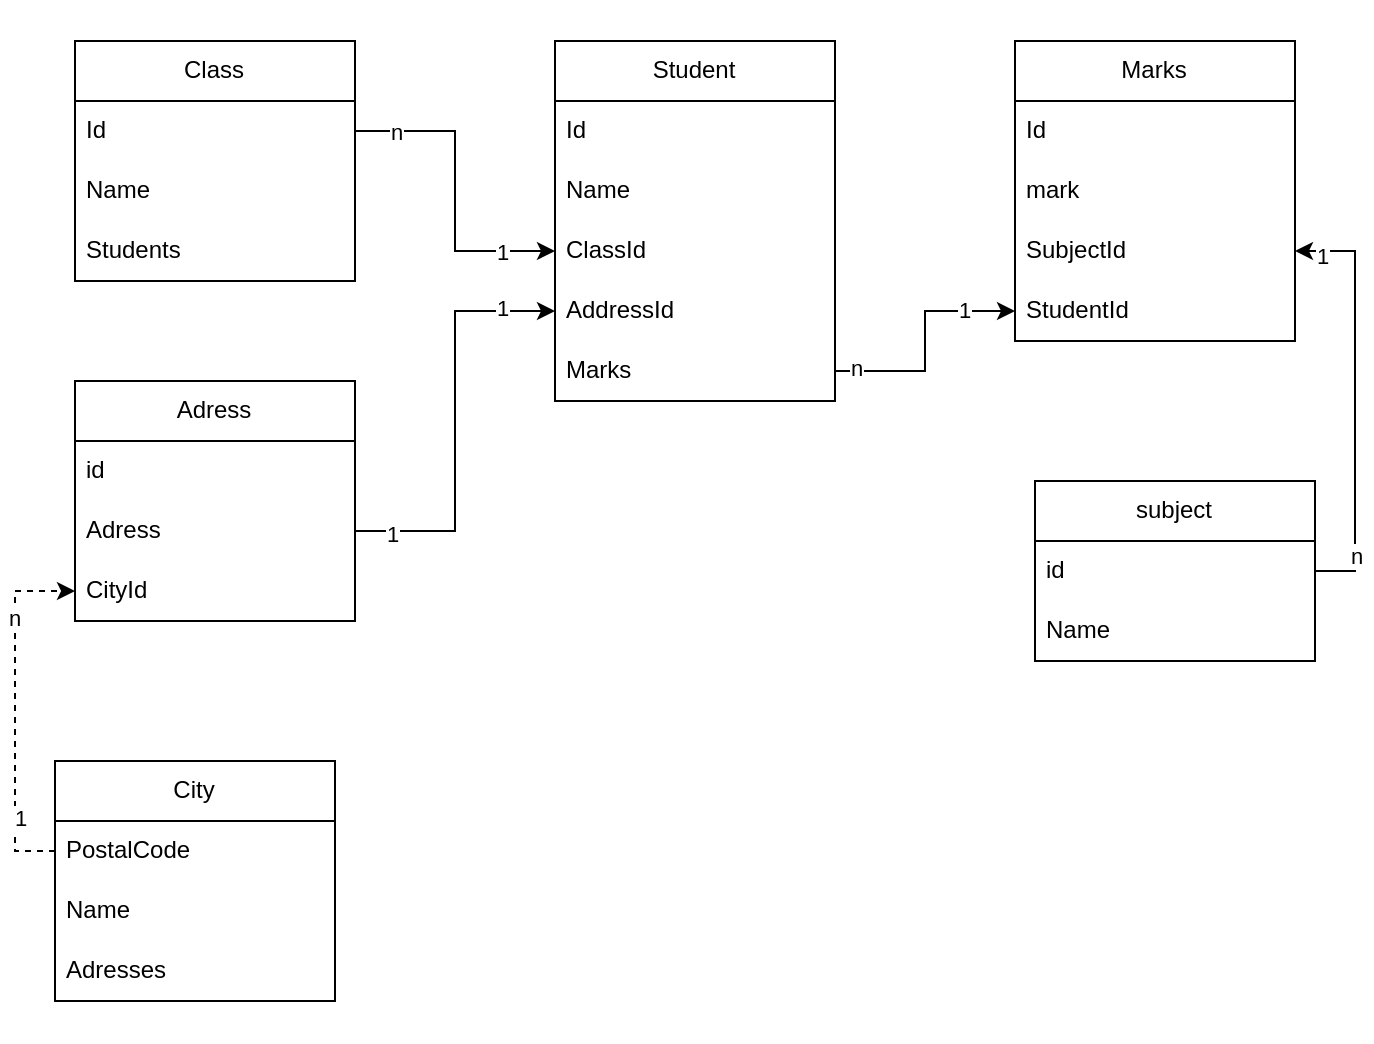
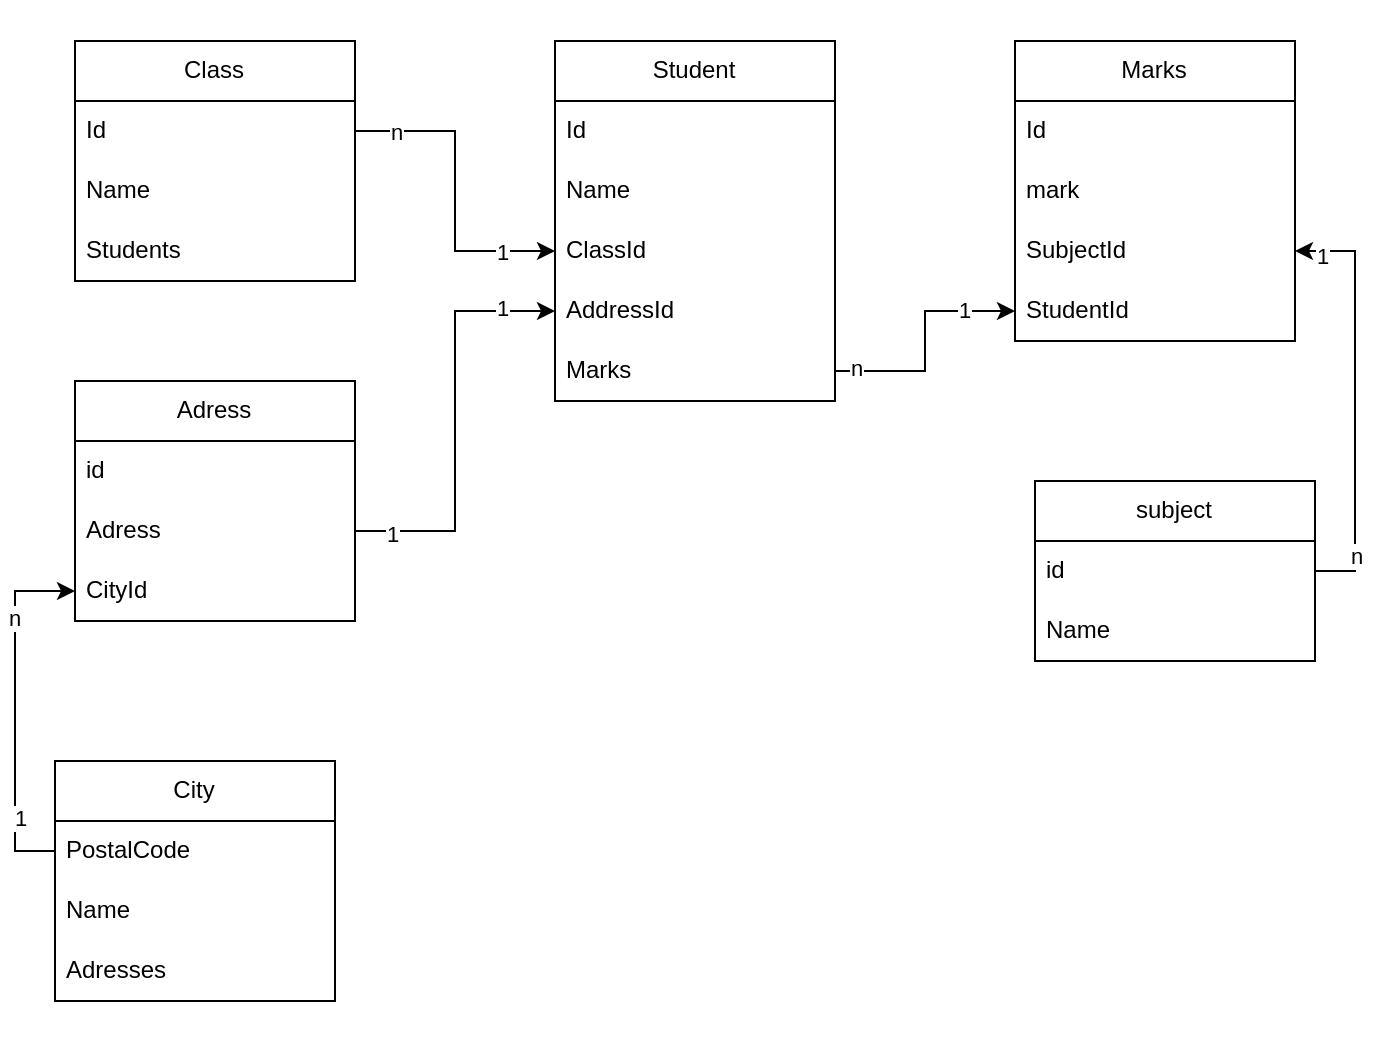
- <mxCell id="26" style="edgeStyle=orthogonalEdgeStyle;rounded=0;orthogonalLoop=1;jettySize=auto;html=1;exitX=0;exitY=0.5;exitDx=0;exitDy=0;entryX=0;entryY=0.5;entryDx=0;entryDy=0;dashed=1;" edge="1" parent="1" source="23" target="18"><mxGeometry relative="1" as="geometry" /></mxCell>
+ <mxCell id="26" style="edgeStyle=orthogonalEdgeStyle;rounded=0;orthogonalLoop=1;jettySize=auto;html=1;exitX=0;exitY=0.5;exitDx=0;exitDy=0;entryX=0;entryY=0.5;entryDx=0;entryDy=0;" edge="1" parent="1" source="23" target="18"><mxGeometry relative="1" as="geometry" /></mxCell>
